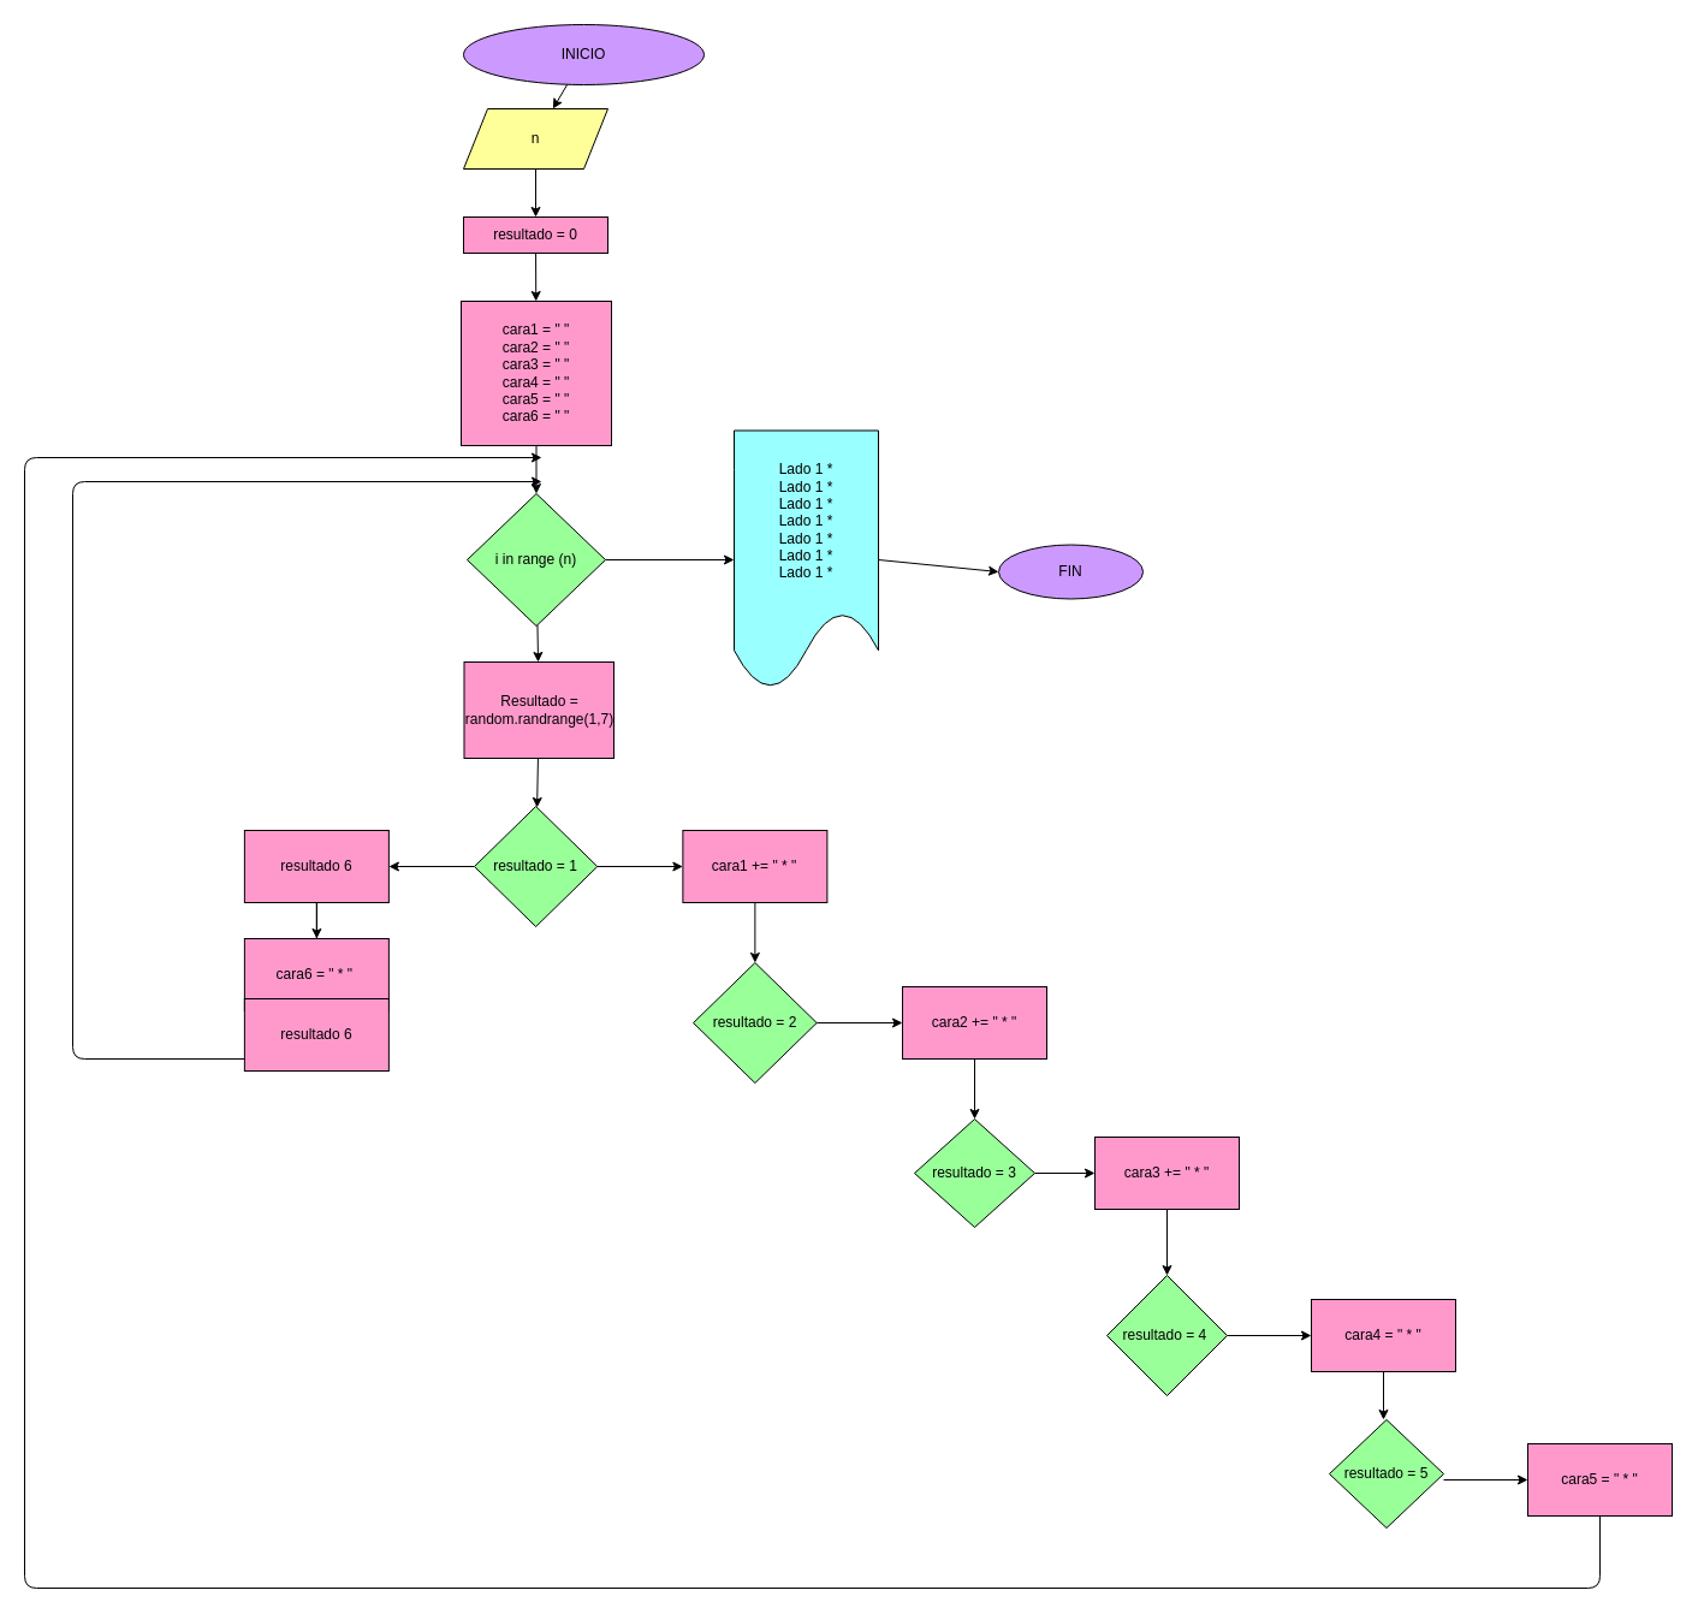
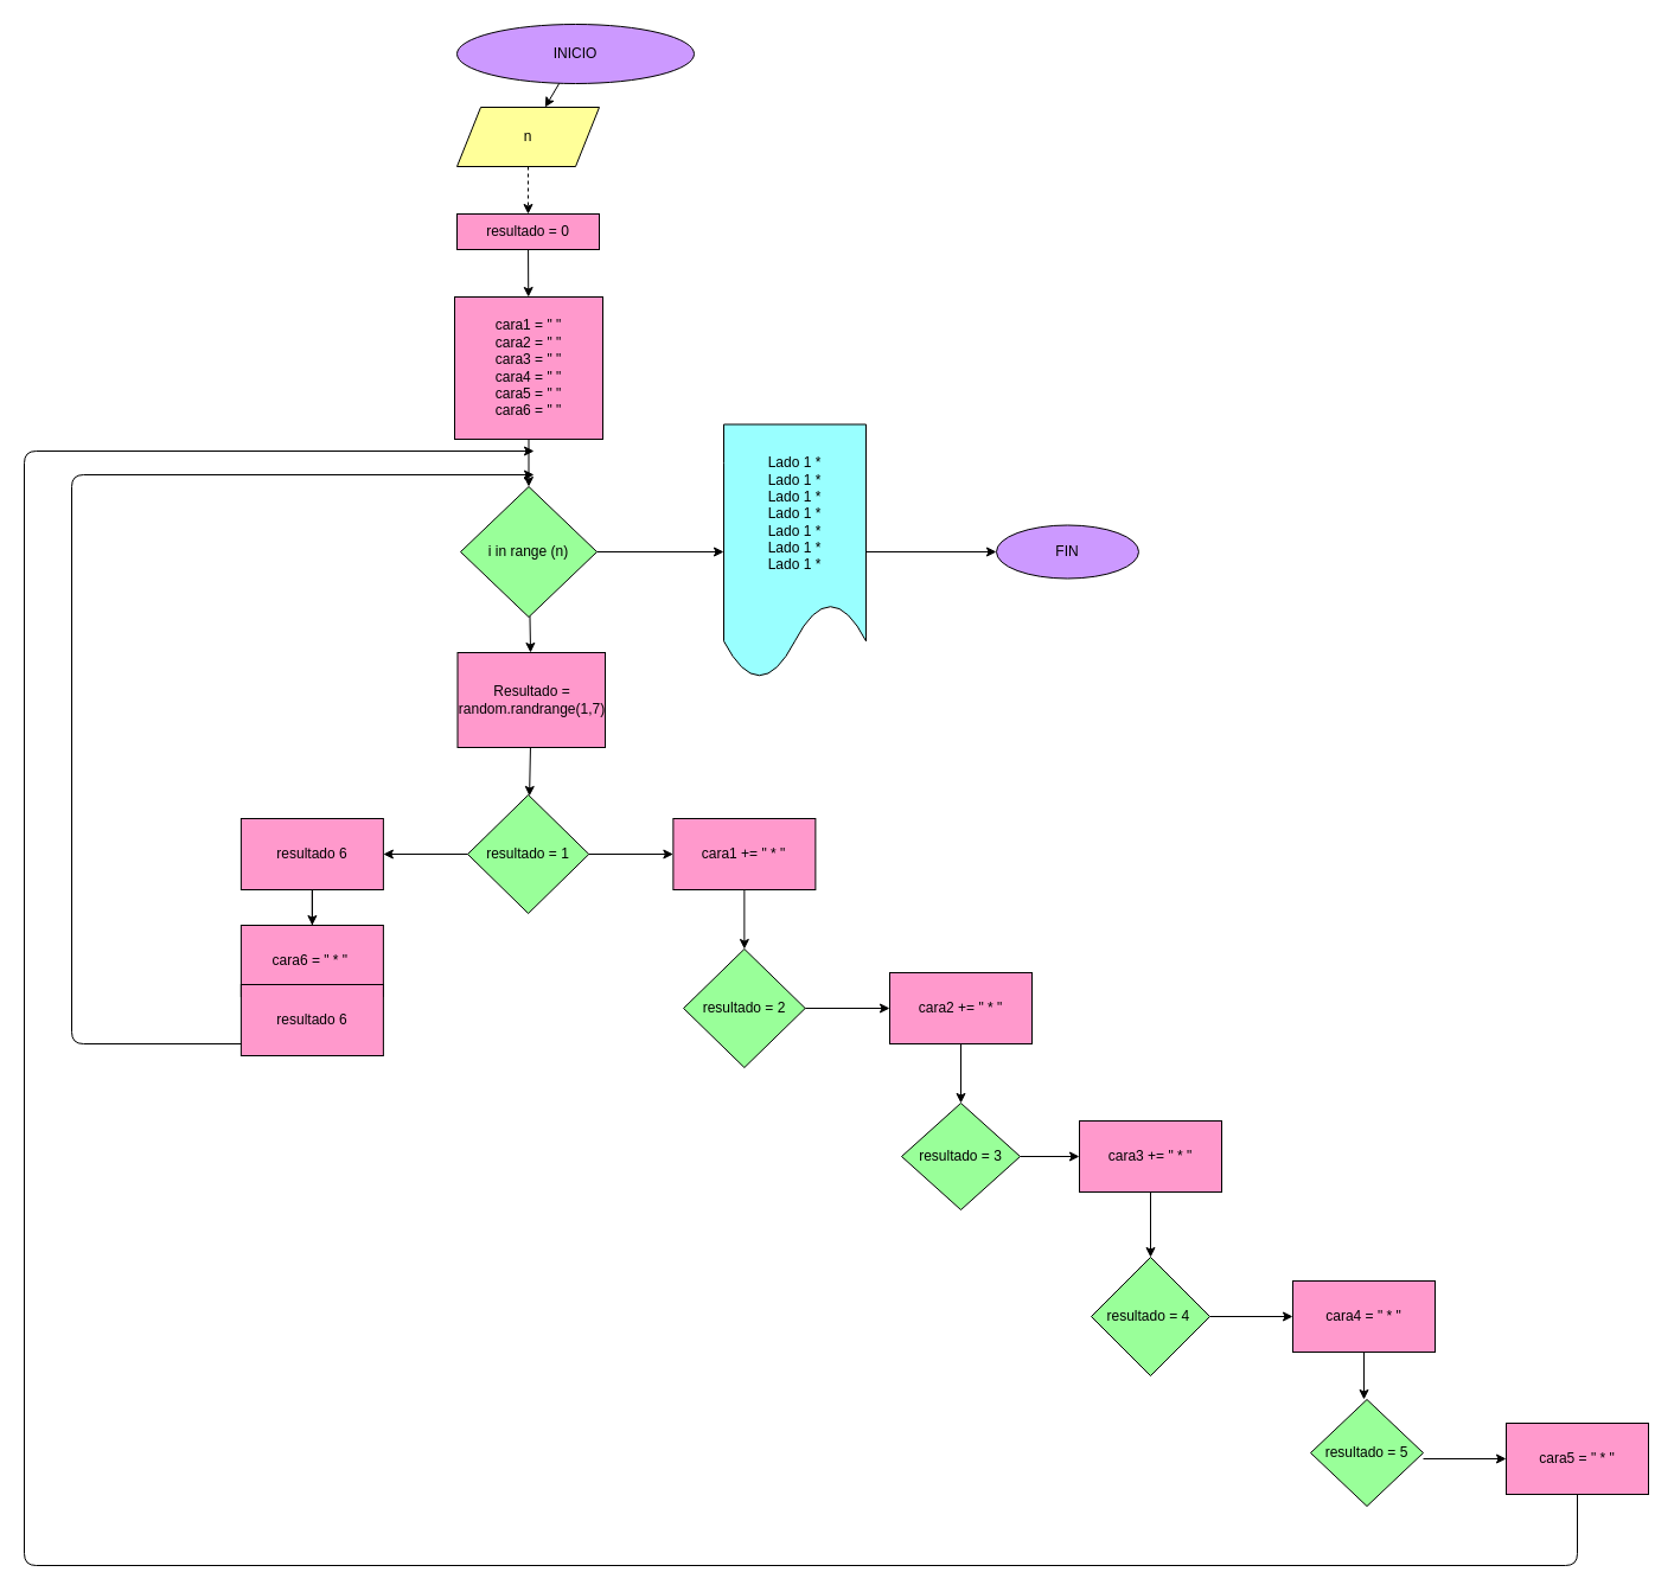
- <mxCell id="4" value="" style="edgeStyle=none;html=1;" parent="1" source="5" target="7" edge="1"><mxGeometry relative="1" as="geometry" /></mxCell>
+ <mxCell id="4" value="" style="edgeStyle=none;html=1;dashed=1;" parent="1" source="5" target="7" edge="1"><mxGeometry relative="1" as="geometry" /></mxCell>
- <mxCell id="43" value="FIN" style="ellipse;whiteSpace=wrap;html=1;fillColor=#CC99FF;" vertex="1" parent="1"><mxGeometry x="830" y="452.5" width="120" height="45" as="geometry" /></mxCell>
+ <mxCell id="43" value="FIN" style="ellipse;whiteSpace=wrap;html=1;fillColor=#CC99FF;" vertex="1" parent="1"><mxGeometry x="840" y="442.5" width="120" height="45" as="geometry" /></mxCell>
